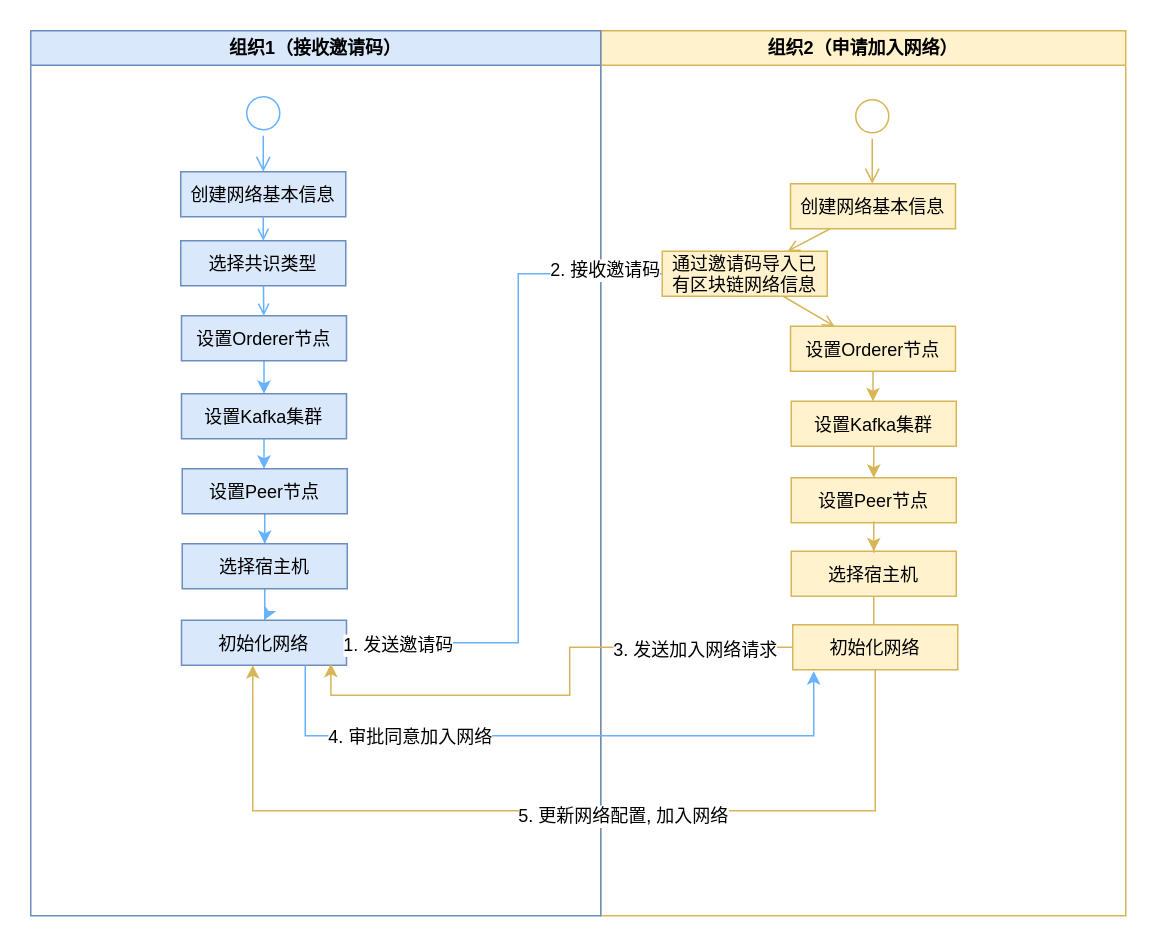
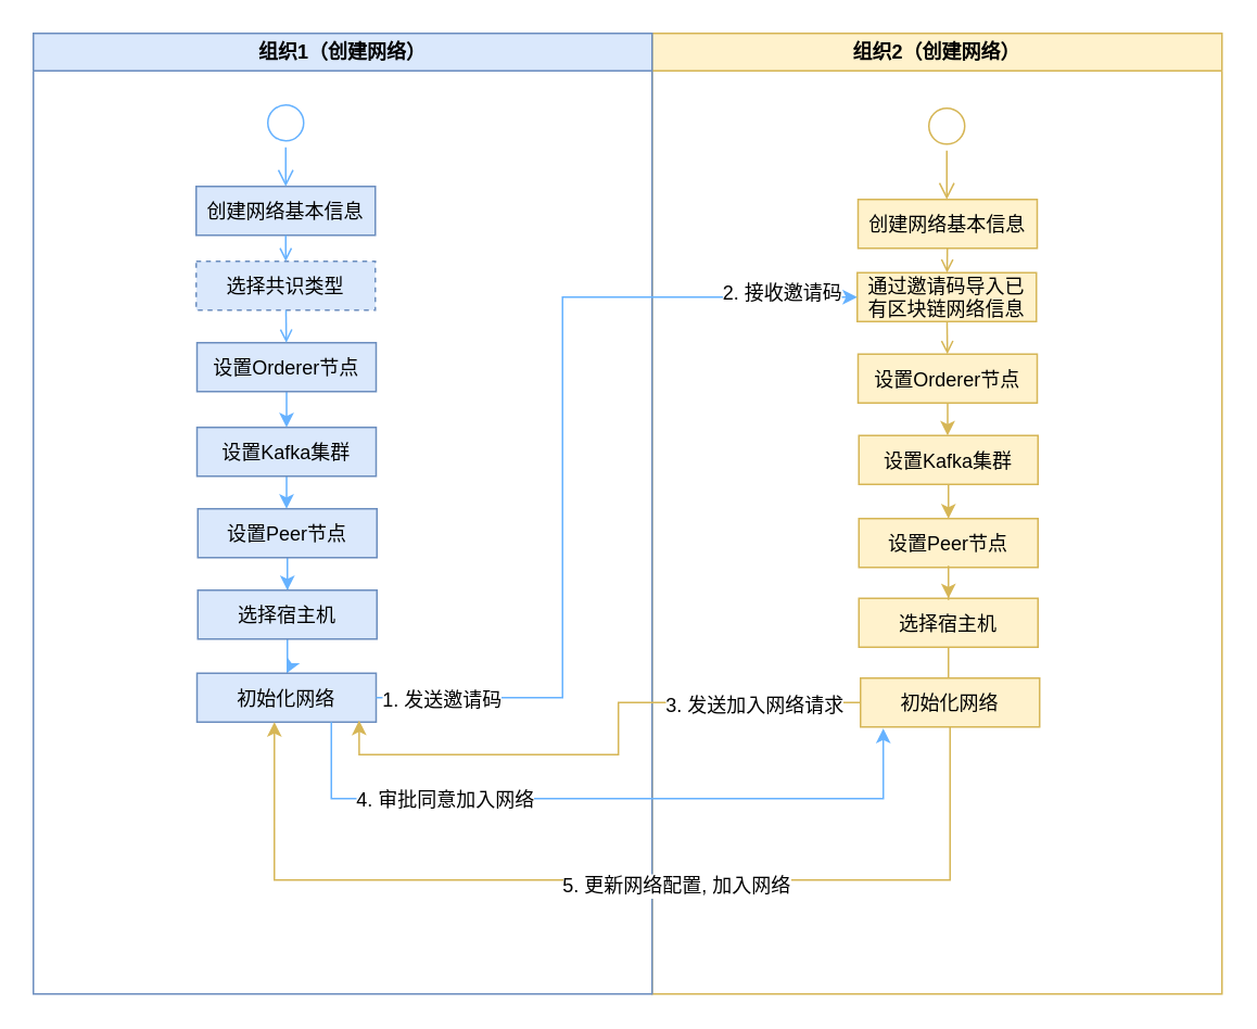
- <mxCell id="18" value="组织1（接收邀请码）" style="swimlane;whiteSpace=wrap;fillColor=#dae8fc;strokeColor=#6c8ebf;" parent="1" vertex="1"><mxGeometry x="20" y="20" width="380" height="590" as="geometry" /></mxCell>
+ <mxCell id="18" value="组织1（创建网络）" style="swimlane;whiteSpace=wrap;fillColor=#dae8fc;strokeColor=#6c8ebf;" parent="1" vertex="1"><mxGeometry x="20" y="20" width="380" height="590" as="geometry" /></mxCell>
- <mxCell id="2" value="组织2（申请加入网络）" style="swimlane;whiteSpace=wrap;startSize=23;fillColor=#fff2cc;strokeColor=#d6b656;" parent="1" vertex="1"><mxGeometry x="400" y="20" width="350" height="590" as="geometry" /></mxCell>
+ <mxCell id="2" value="组织2（创建网络）" style="swimlane;whiteSpace=wrap;startSize=23;fillColor=#fff2cc;strokeColor=#d6b656;" parent="1" vertex="1"><mxGeometry x="400" y="20" width="350" height="590" as="geometry" /></mxCell>
- <mxCell id="22" value="选择共识类型" style="fillColor=#dae8fc;strokeColor=#6c8ebf;" parent="18" vertex="1"><mxGeometry x="100" y="140" width="110" height="30" as="geometry" /></mxCell>
+ <mxCell id="22" value="选择共识类型" style="fillColor=#dae8fc;strokeColor=#6c8ebf;dashed=1;" parent="18" vertex="1"><mxGeometry x="100" y="140" width="110" height="30" as="geometry" /></mxCell>
- <mxCell id="6" value="通过邀请码导入已&#10;有区块链网络信息" style="fillColor=#fff2cc;strokeColor=#d6b656;" parent="2" vertex="1"><mxGeometry x="41" y="147" width="110" height="30" as="geometry" /></mxCell>
+ <mxCell id="6" value="通过邀请码导入已&#10;有区块链网络信息" style="fillColor=#fff2cc;strokeColor=#d6b656;" parent="2" vertex="1"><mxGeometry x="126" y="147" width="110" height="30" as="geometry" /></mxCell>
